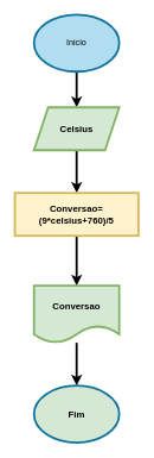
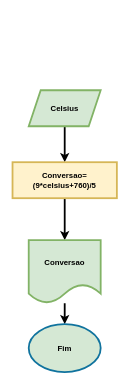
- <mxCell id="3" value="Inicio" style="ellipse;whiteSpace=wrap;html=1;fillColor=#b1ddf0;strokeColor=#10739e;strokeWidth=3;" vertex="1" parent="1"><mxGeometry x="47" y="20" width="120" height="80" as="geometry" /></mxCell>
- <mxCell id="2" value="" style="edgeStyle=orthogonalEdgeStyle;rounded=0;orthogonalLoop=1;jettySize=auto;html=1;strokeWidth=3;fontStyle=1;fontSize=13;" edge="1" parent="1" source="3" target="5"><mxGeometry relative="1" as="geometry" /></mxCell>
- <mxCell id="9" value="Conversao" style="shape=document;whiteSpace=wrap;html=1;boundedLbl=1;fillColor=#d5e8d4;strokeColor=#82b366;strokeWidth=3;fontStyle=1;fontSize=13;" vertex="1" parent="1"><mxGeometry x="47" y="400" width="120" height="80" as="geometry" /></mxCell>
+ <mxCell id="9" value="Conversao" style="shape=document;whiteSpace=wrap;html=1;boundedLbl=1;fillColor=#d5e8d4;strokeColor=#82b366;strokeWidth=3;fontStyle=1;fontSize=13;" vertex="1" parent="1"><mxGeometry x="47" y="400" width="120" height="105" as="geometry" /></mxCell>
